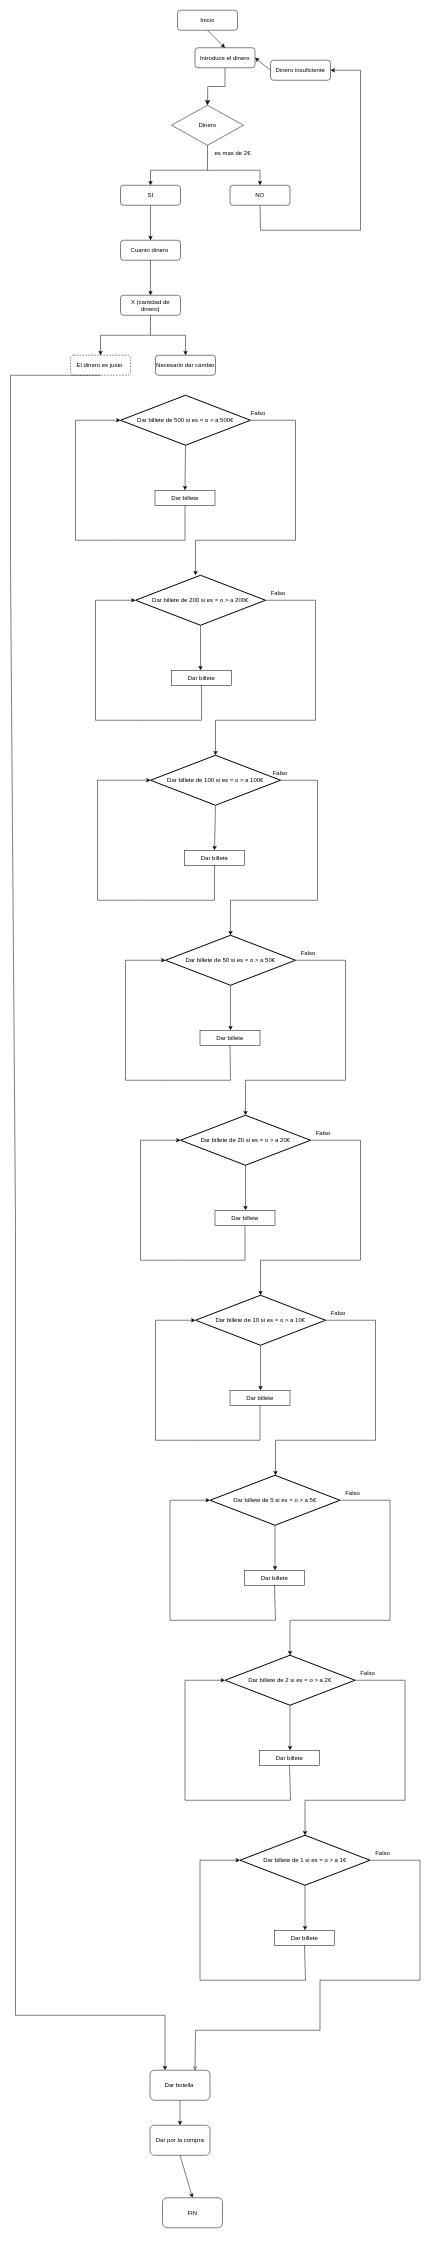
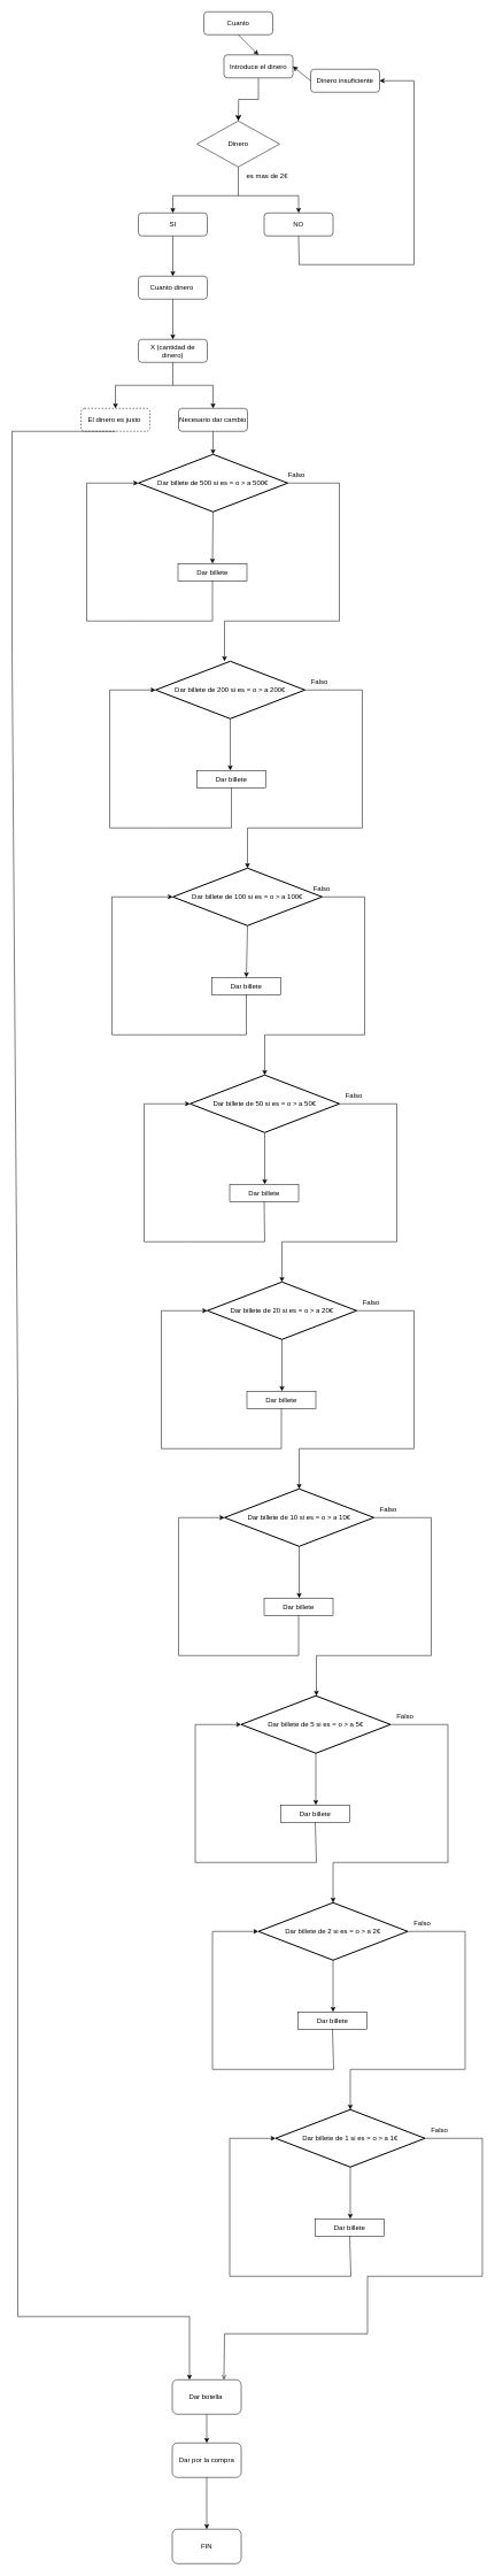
- <mxCell id="4" value="Inicio" style="rounded=1;whiteSpace=wrap;html=1;" parent="1" vertex="1"><mxGeometry x="354" y="20" width="120" height="40" as="geometry" /></mxCell>
+ <mxCell id="4" value="Cuanto" style="rounded=1;whiteSpace=wrap;html=1;" parent="1" vertex="1"><mxGeometry x="354" y="20" width="120" height="40" as="geometry" /></mxCell>
+ <mxCell id="79" value="" style="endArrow=classic;html=1;rounded=0;exitX=0.5;exitY=1;exitDx=0;exitDy=0;" edge="1" parent="1" source="22" target="25"><mxGeometry width="50" height="50" relative="1" as="geometry"><mxPoint x="200" y="1000" as="sourcePoint" /><mxPoint x="250" y="950" as="targetPoint" /></mxGeometry></mxCell>
- <mxCell id="84" value="FIN" style="rounded=1;whiteSpace=wrap;html=1;" vertex="1" parent="1"><mxGeometry x="324" y="4395" width="120" height="60" as="geometry" /></mxCell>
+ <mxCell id="84" value="FIN" style="rounded=1;whiteSpace=wrap;html=1;" vertex="1" parent="1"><mxGeometry x="299" y="4400" width="120" height="60" as="geometry" /></mxCell>
